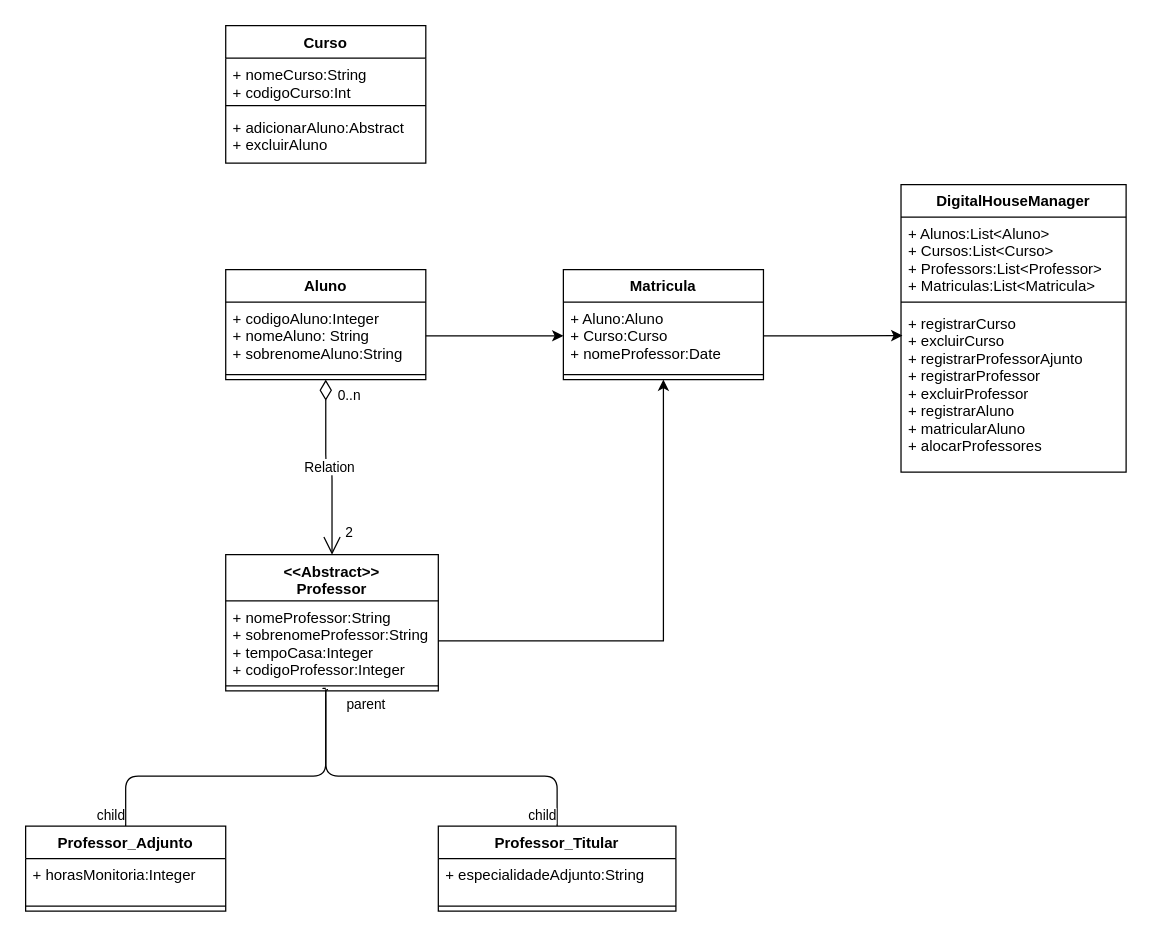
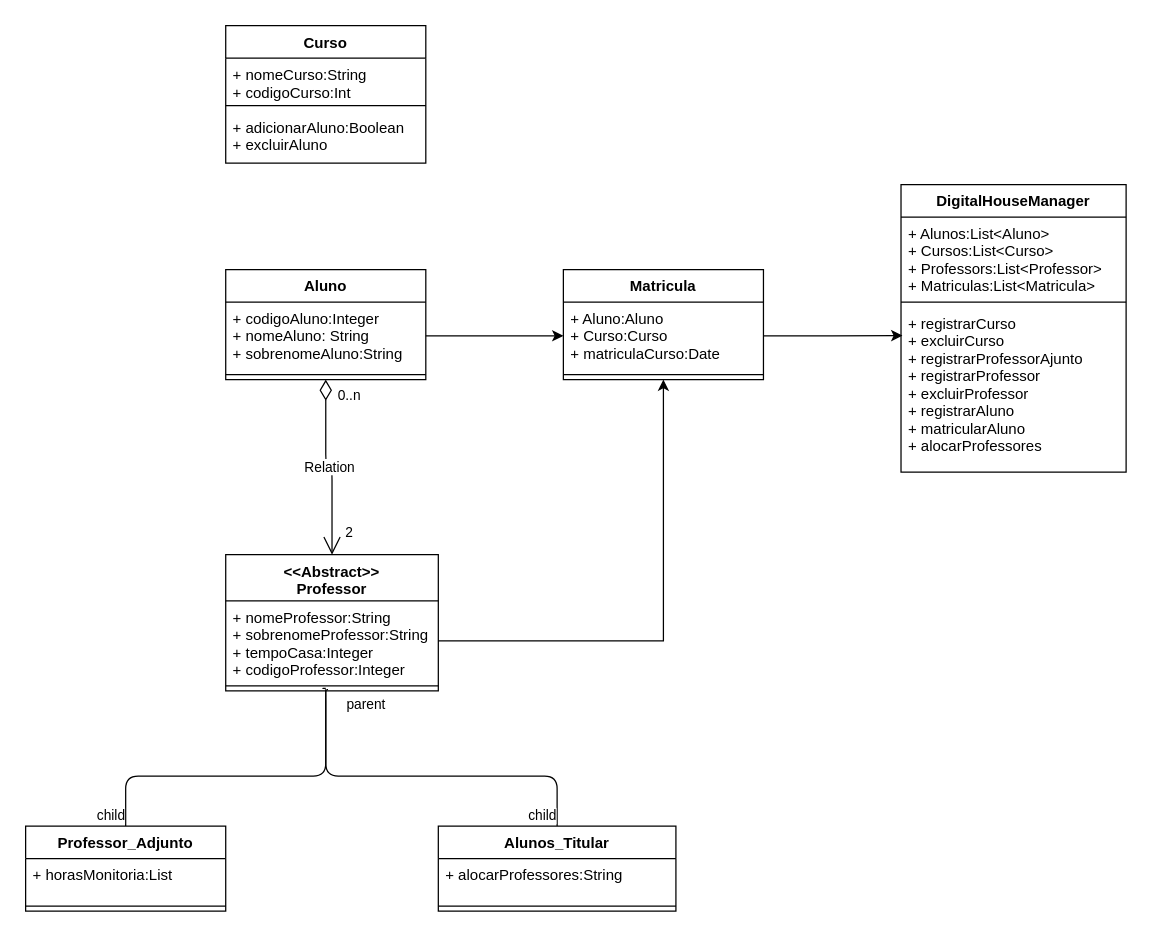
- <mxCell id="8" value="+ adicionarAluno:Abstract&#10;+ excluirAluno" style="text;strokeColor=none;fillColor=none;align=left;verticalAlign=top;spacingLeft=4;spacingRight=4;overflow=hidden;rotatable=0;points=[[0,0.5],[1,0.5]];portConstraint=eastwest;" parent="5" vertex="1"><mxGeometry y="68" width="160" height="42" as="geometry" /></mxCell>
+ <mxCell id="8" value="+ adicionarAluno:Boolean&#10;+ excluirAluno" style="text;strokeColor=none;fillColor=none;align=left;verticalAlign=top;spacingLeft=4;spacingRight=4;overflow=hidden;rotatable=0;points=[[0,0.5],[1,0.5]];portConstraint=eastwest;" parent="5" vertex="1"><mxGeometry y="68" width="160" height="42" as="geometry" /></mxCell>
- <mxCell id="22" value="+ Aluno:Aluno&#10;+ Curso:Curso&#10;+ nomeProfessor:Date" style="text;strokeColor=none;fillColor=none;align=left;verticalAlign=top;spacingLeft=4;spacingRight=4;overflow=hidden;rotatable=0;points=[[0,0.5],[1,0.5]];portConstraint=eastwest;" parent="21" vertex="1"><mxGeometry y="26" width="160" height="54" as="geometry" /></mxCell>
+ <mxCell id="22" value="+ Aluno:Aluno&#10;+ Curso:Curso&#10;+ matriculaCurso:Date" style="text;strokeColor=none;fillColor=none;align=left;verticalAlign=top;spacingLeft=4;spacingRight=4;overflow=hidden;rotatable=0;points=[[0,0.5],[1,0.5]];portConstraint=eastwest;" parent="21" vertex="1"><mxGeometry y="26" width="160" height="54" as="geometry" /></mxCell>
- <mxCell id="31" value="Professor_Titular" style="swimlane;fontStyle=1;align=center;verticalAlign=top;childLayout=stackLayout;horizontal=1;startSize=26;horizontalStack=0;resizeParent=1;resizeParentMax=0;resizeLast=0;collapsible=1;marginBottom=0;" vertex="1" parent="1"><mxGeometry x="350" y="660" width="190" height="68" as="geometry" /></mxCell>
+ <mxCell id="31" value="Alunos_Titular" style="swimlane;fontStyle=1;align=center;verticalAlign=top;childLayout=stackLayout;horizontal=1;startSize=26;horizontalStack=0;resizeParent=1;resizeParentMax=0;resizeLast=0;collapsible=1;marginBottom=0;" vertex="1" parent="1"><mxGeometry x="350" y="660" width="190" height="68" as="geometry" /></mxCell>
- <mxCell id="13" value="+ horasMonitoria:Integer" style="text;strokeColor=none;fillColor=none;align=left;verticalAlign=top;spacingLeft=4;spacingRight=4;overflow=hidden;rotatable=0;points=[[0,0.5],[1,0.5]];portConstraint=eastwest;" parent="12" vertex="1"><mxGeometry y="26" width="160" height="34" as="geometry" /></mxCell>
+ <mxCell id="13" value="+ horasMonitoria:List" style="text;strokeColor=none;fillColor=none;align=left;verticalAlign=top;spacingLeft=4;spacingRight=4;overflow=hidden;rotatable=0;points=[[0,0.5],[1,0.5]];portConstraint=eastwest;" parent="12" vertex="1"><mxGeometry y="26" width="160" height="34" as="geometry" /></mxCell>
- <mxCell id="32" value="+ especialidadeAdjunto:String" style="text;strokeColor=none;fillColor=none;align=left;verticalAlign=top;spacingLeft=4;spacingRight=4;overflow=hidden;rotatable=0;points=[[0,0.5],[1,0.5]];portConstraint=eastwest;" vertex="1" parent="31"><mxGeometry y="26" width="190" height="34" as="geometry" /></mxCell>
+ <mxCell id="32" value="+ alocarProfessores:String" style="text;strokeColor=none;fillColor=none;align=left;verticalAlign=top;spacingLeft=4;spacingRight=4;overflow=hidden;rotatable=0;points=[[0,0.5],[1,0.5]];portConstraint=eastwest;" vertex="1" parent="31"><mxGeometry y="26" width="190" height="34" as="geometry" /></mxCell>
